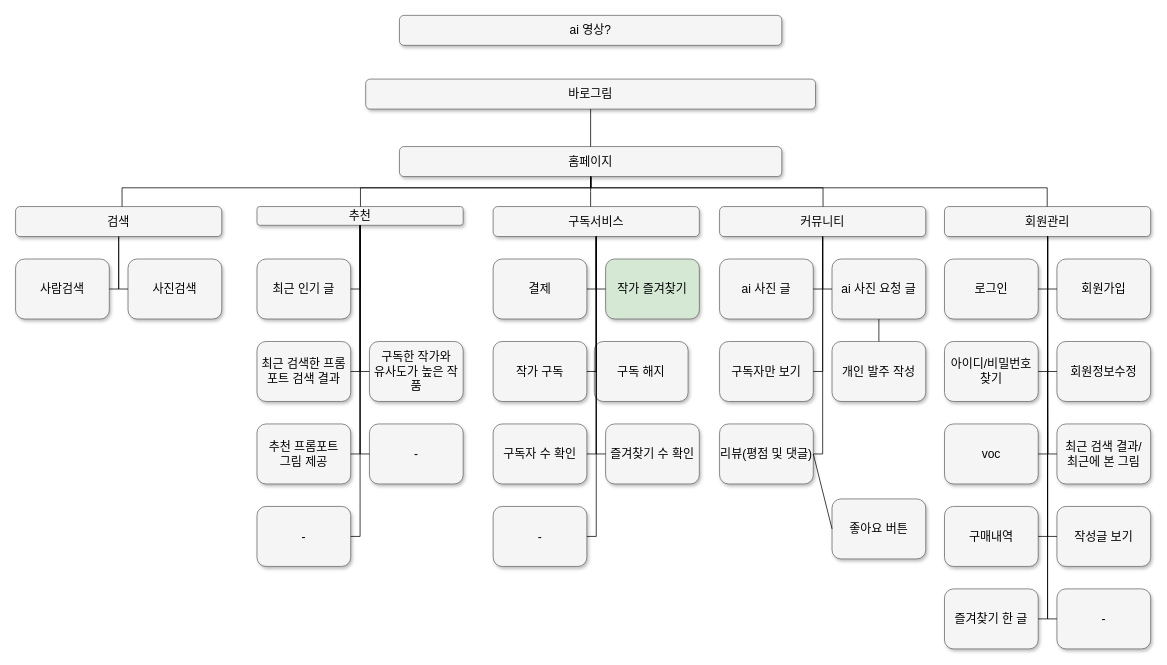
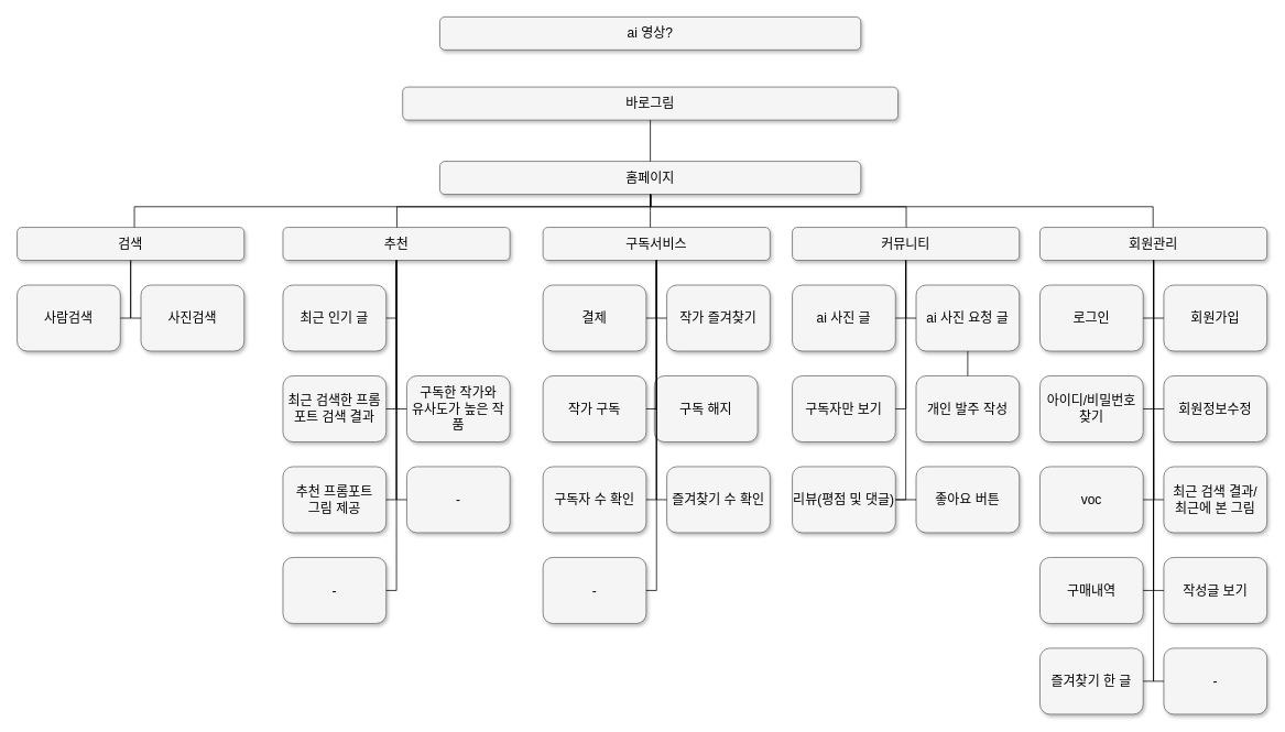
- <mxCell id="4" value="추천" style="whiteSpace=wrap;html=1;rounded=1;shadow=1;strokeWidth=1;fontSize=16;align=center;fillColor=#f5f5f5;strokeColor=#666666;" parent="1" vertex="1"><mxGeometry x="342" y="275" width="275" height="25" as="geometry" /></mxCell>
+ <mxCell id="4" value="추천" style="whiteSpace=wrap;html=1;rounded=1;shadow=1;strokeWidth=1;fontSize=16;align=center;fillColor=#f5f5f5;strokeColor=#666666;" parent="1" vertex="1"><mxGeometry x="342" y="275" width="275" height="40" as="geometry" /></mxCell>
- <mxCell id="11" value="작가 즐겨찾기" style="whiteSpace=wrap;html=1;rounded=1;shadow=1;strokeWidth=1;fontSize=16;align=center;fillColor=#d5e8d4;strokeColor=#666666;" parent="1" vertex="1"><mxGeometry x="807" y="345" width="125" height="80" as="geometry" /></mxCell>
+ <mxCell id="11" value="작가 즐겨찾기" style="whiteSpace=wrap;html=1;rounded=1;shadow=1;strokeWidth=1;fontSize=16;align=center;fillColor=#f5f5f5;strokeColor=#666666;" parent="1" vertex="1"><mxGeometry x="807" y="345" width="125" height="80" as="geometry" /></mxCell>
- <mxCell id="36" value="좋아요 버튼" style="whiteSpace=wrap;html=1;rounded=1;shadow=1;strokeWidth=1;fontSize=16;align=center;fillColor=#f5f5f5;strokeColor=#666666;" parent="1" vertex="1"><mxGeometry x="1109" y="665" width="125" height="80" as="geometry" /></mxCell>
+ <mxCell id="36" value="좋아요 버튼" style="whiteSpace=wrap;html=1;rounded=1;shadow=1;strokeWidth=1;fontSize=16;align=center;fillColor=#f5f5f5;strokeColor=#666666;" parent="1" vertex="1"><mxGeometry x="1109" y="565" width="125" height="80" as="geometry" /></mxCell>
